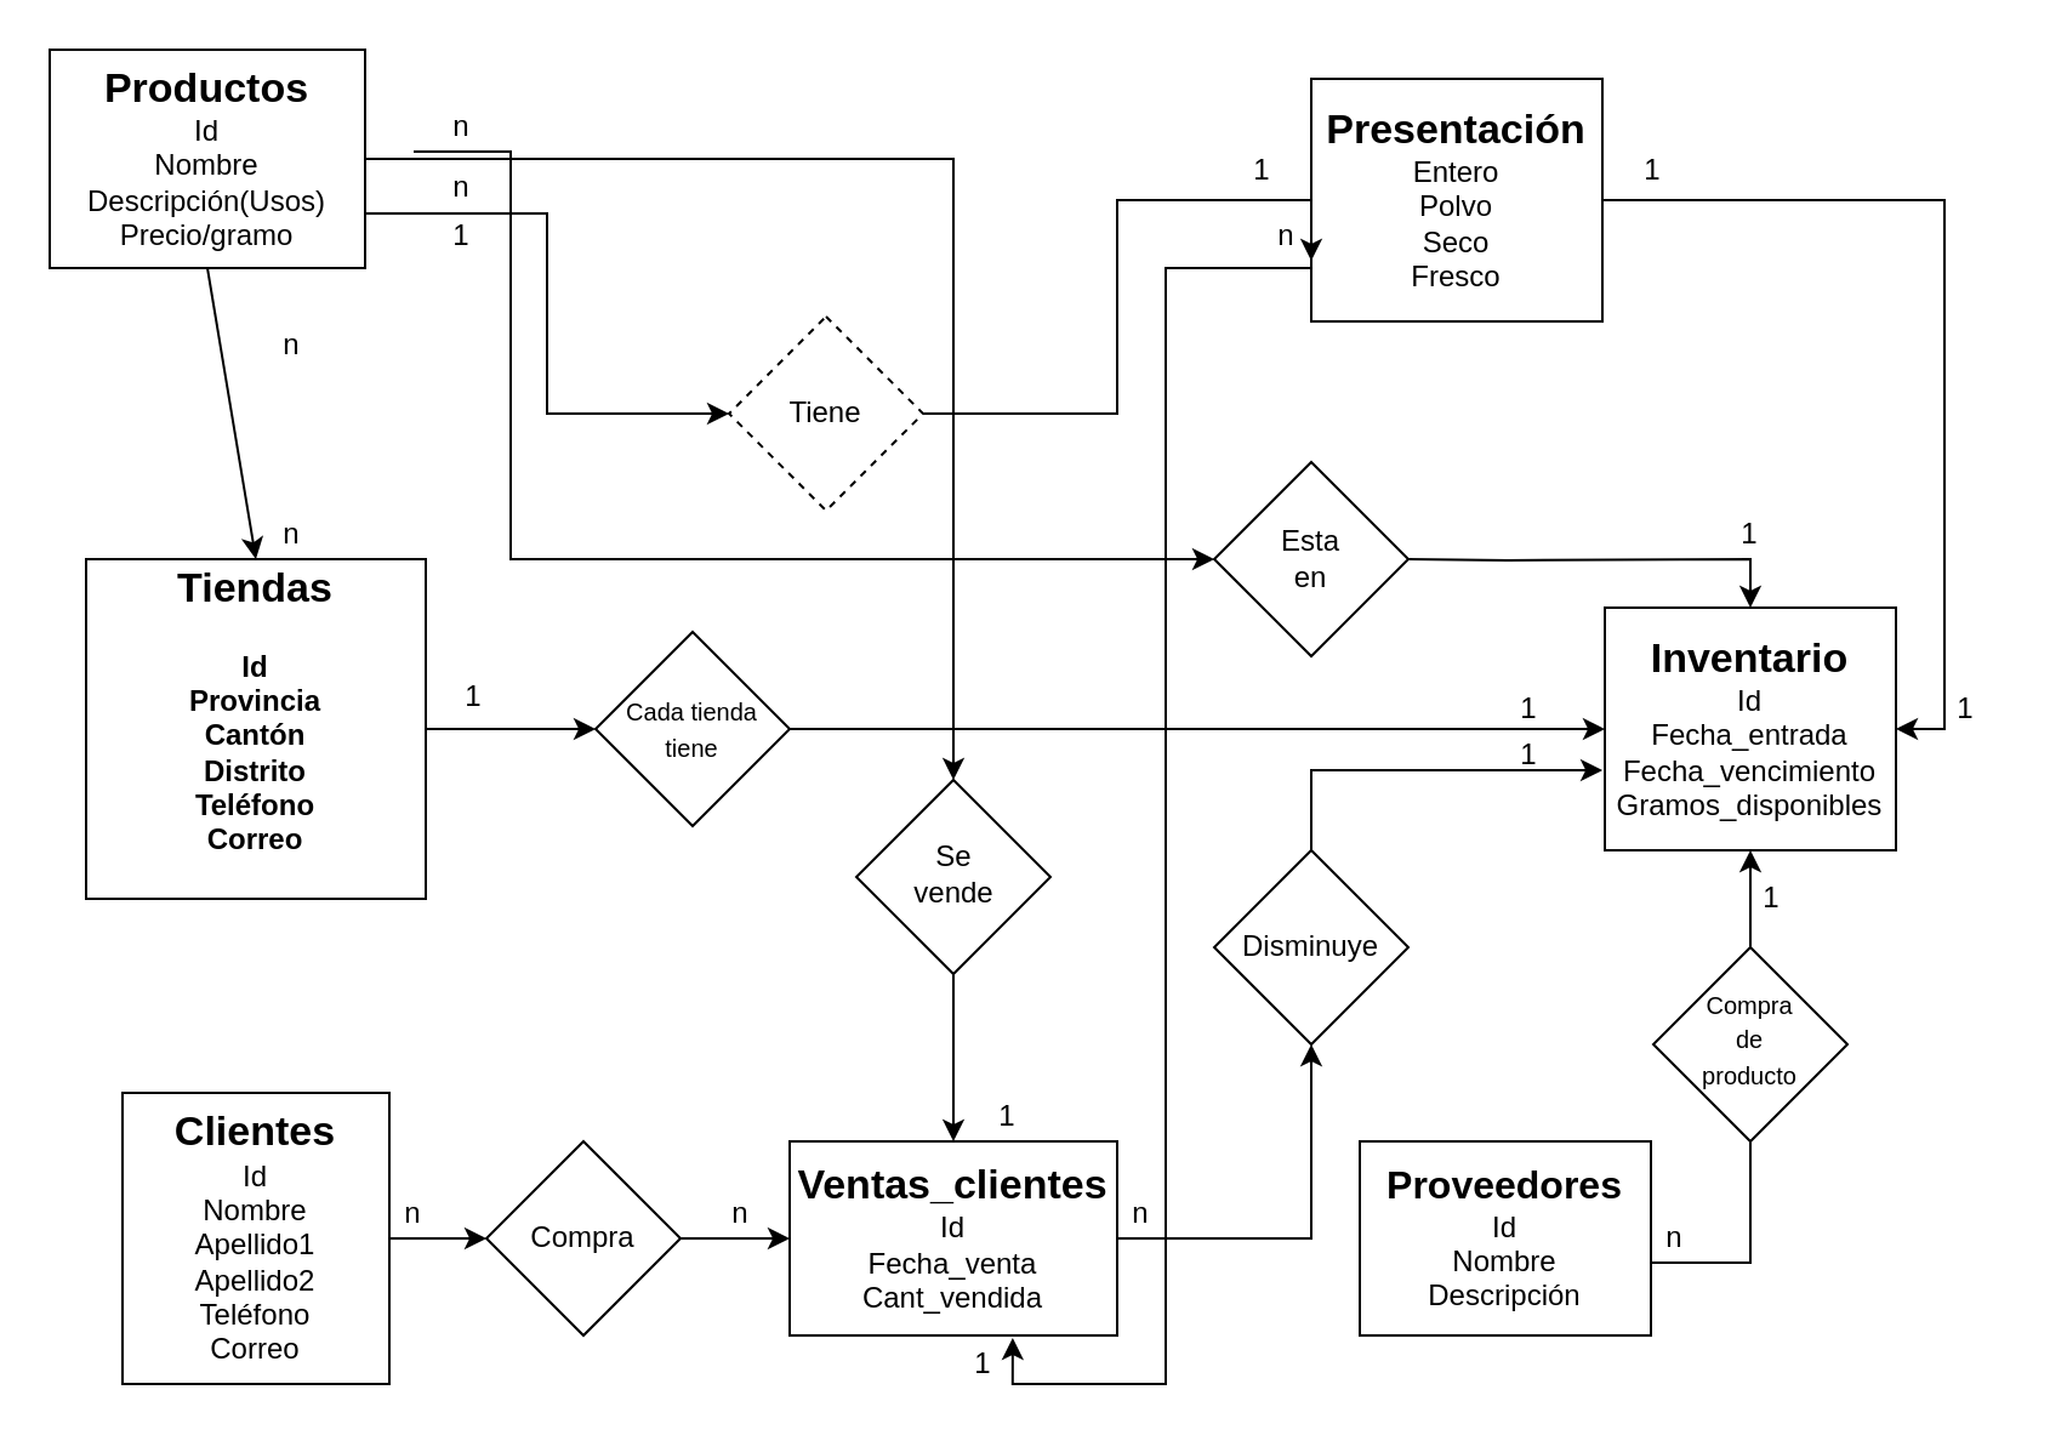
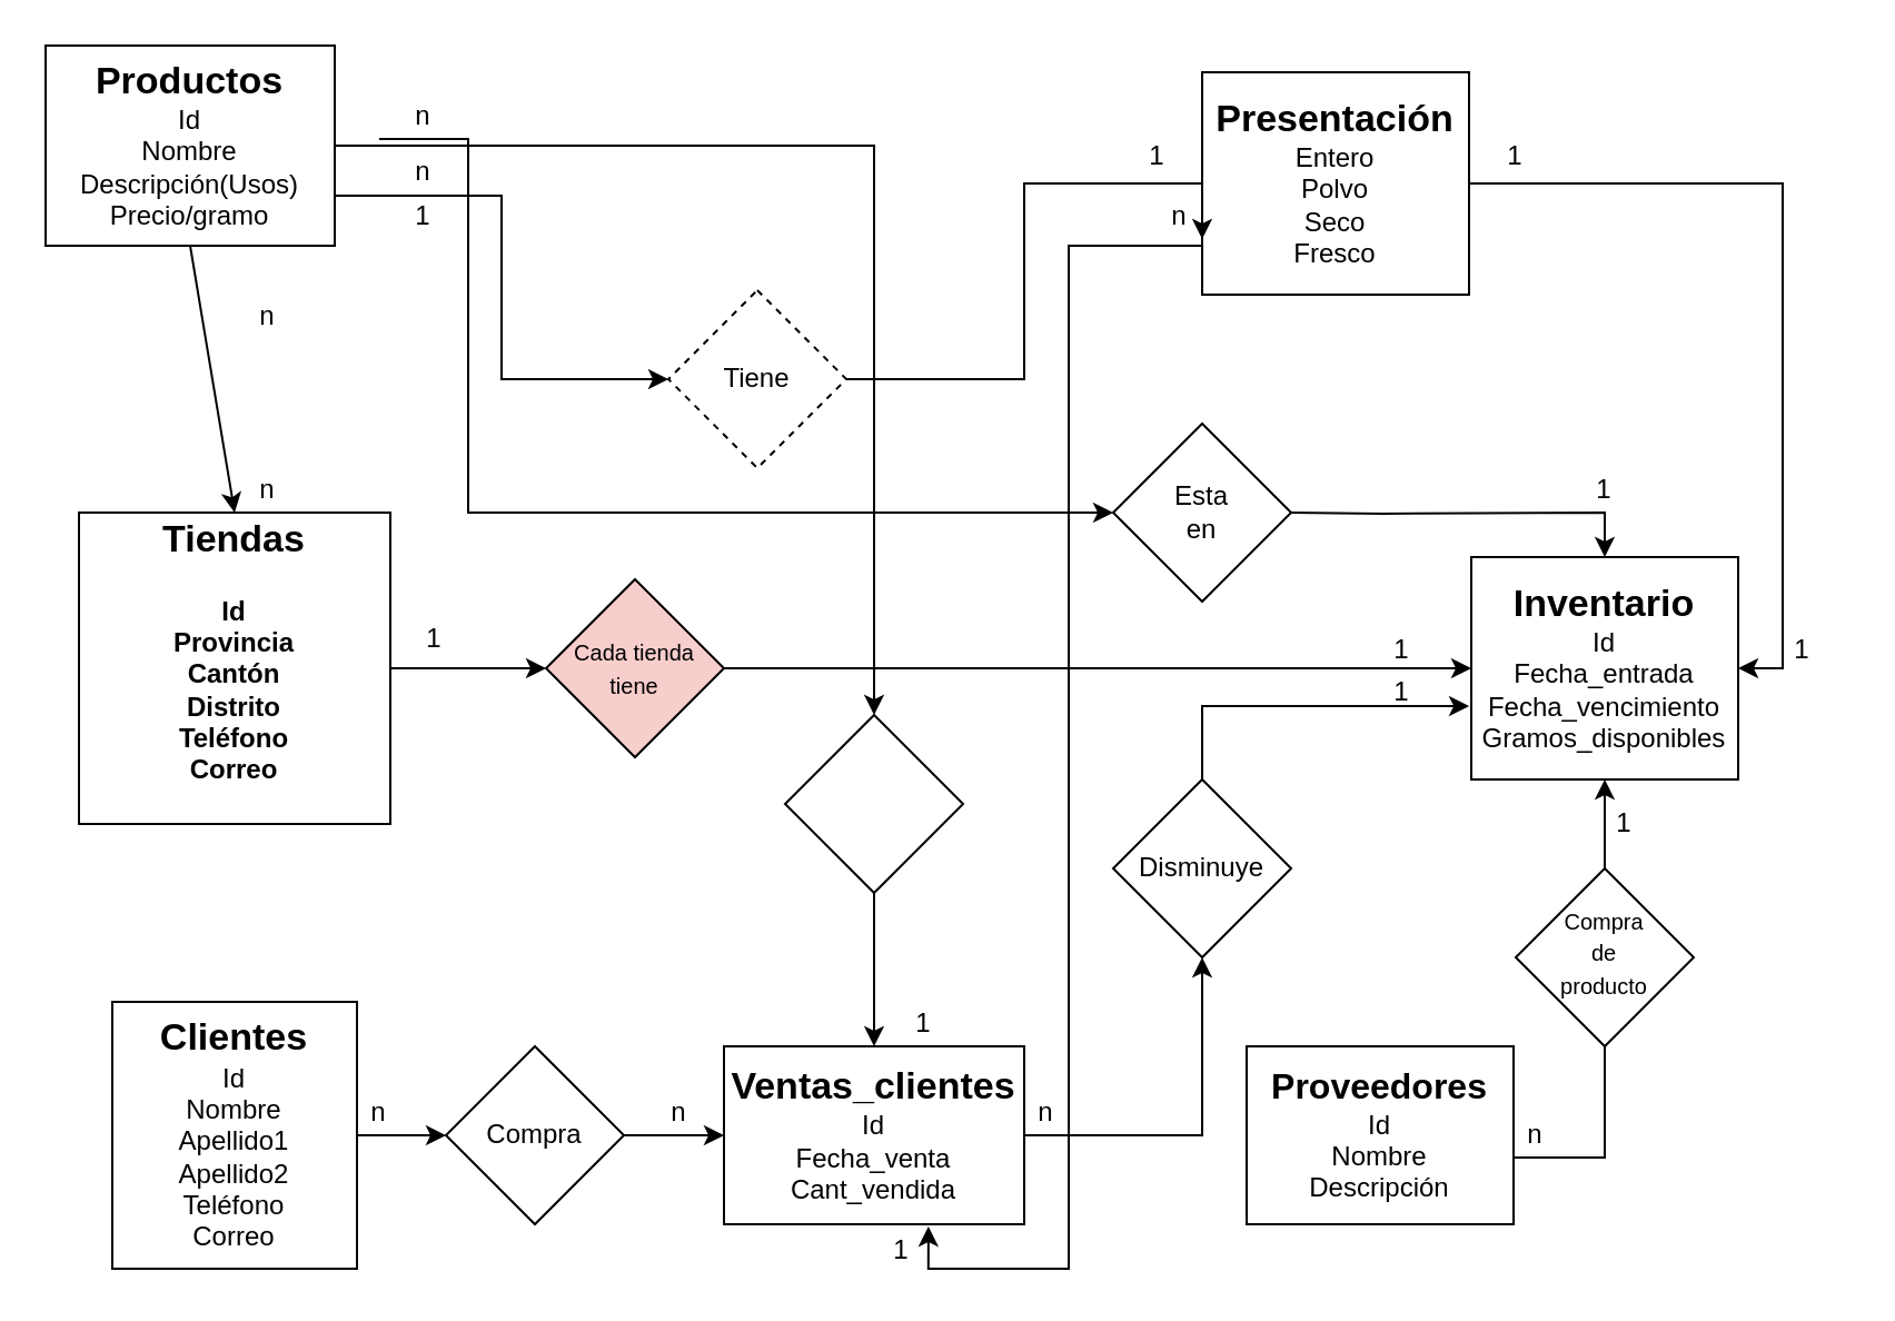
- <mxCell id="38" value="&lt;font style=&quot;font-size: 10px&quot;&gt;Cada tienda tiene&lt;/font&gt;" style="rhombus;whiteSpace=wrap;html=1;strokeColor=#000000;" parent="1" vertex="1"><mxGeometry x="245" y="260" width="80" height="80" as="geometry" /></mxCell>
+ <mxCell id="38" value="&lt;font style=&quot;font-size: 10px&quot;&gt;Cada tienda tiene&lt;/font&gt;" style="rhombus;whiteSpace=wrap;html=1;strokeColor=#000000;fillColor=#f8cecc;" parent="1" vertex="1"><mxGeometry x="245" y="260" width="80" height="80" as="geometry" /></mxCell>
- <mxCell id="37" value="Se vende" style="text;html=1;strokeColor=none;fillColor=none;align=center;verticalAlign=middle;whiteSpace=wrap;rounded=0;" parent="1" vertex="1"><mxGeometry x="372.5" y="350" width="40" height="20" as="geometry" /></mxCell>
